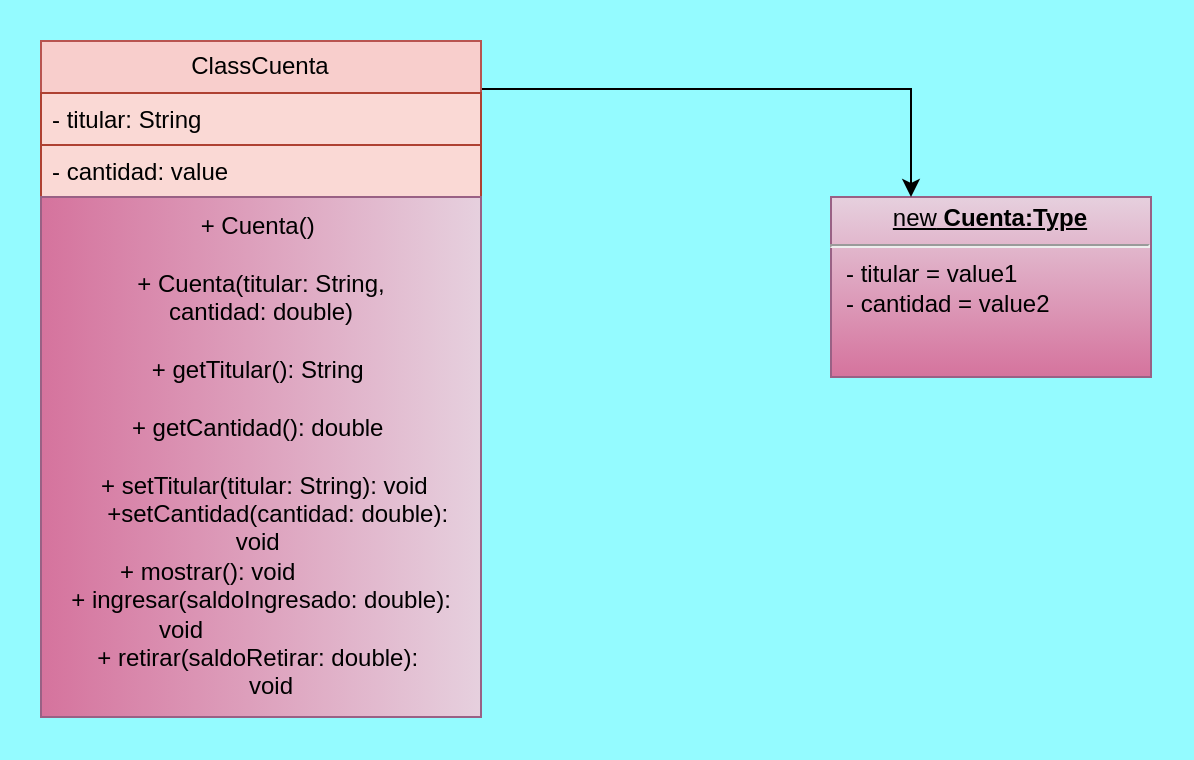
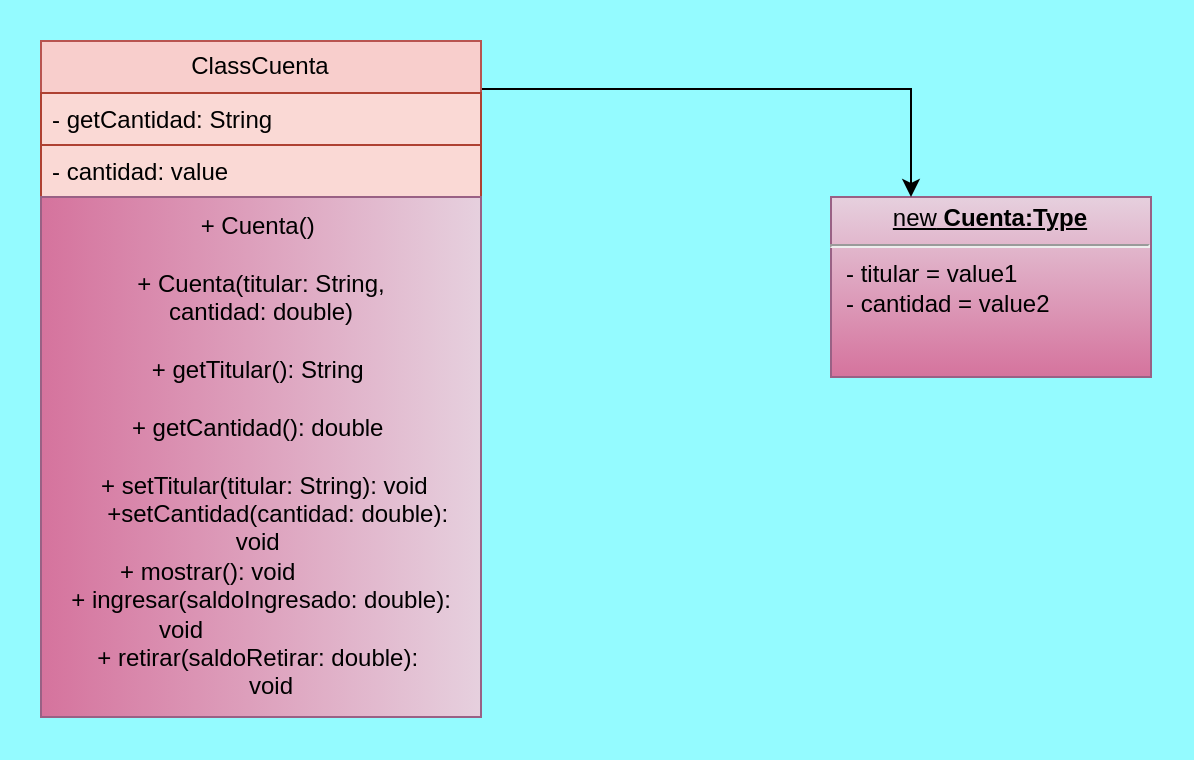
- <mxCell id="5" value="- titular: String   " style="text;strokeColor=#ae4132;fillColor=#fad9d5;align=left;verticalAlign=top;spacingLeft=4;spacingRight=4;overflow=hidden;rotatable=0;points=[[0,0.5],[1,0.5]];portConstraint=eastwest;whiteSpace=wrap;html=1;" vertex="1" parent="4"><mxGeometry y="26" width="220" height="26" as="geometry" /></mxCell>
+ <mxCell id="5" value="- getCantidad: String   " style="text;strokeColor=#ae4132;fillColor=#fad9d5;align=left;verticalAlign=top;spacingLeft=4;spacingRight=4;overflow=hidden;rotatable=0;points=[[0,0.5],[1,0.5]];portConstraint=eastwest;whiteSpace=wrap;html=1;" vertex="1" parent="4"><mxGeometry y="26" width="220" height="26" as="geometry" /></mxCell>
